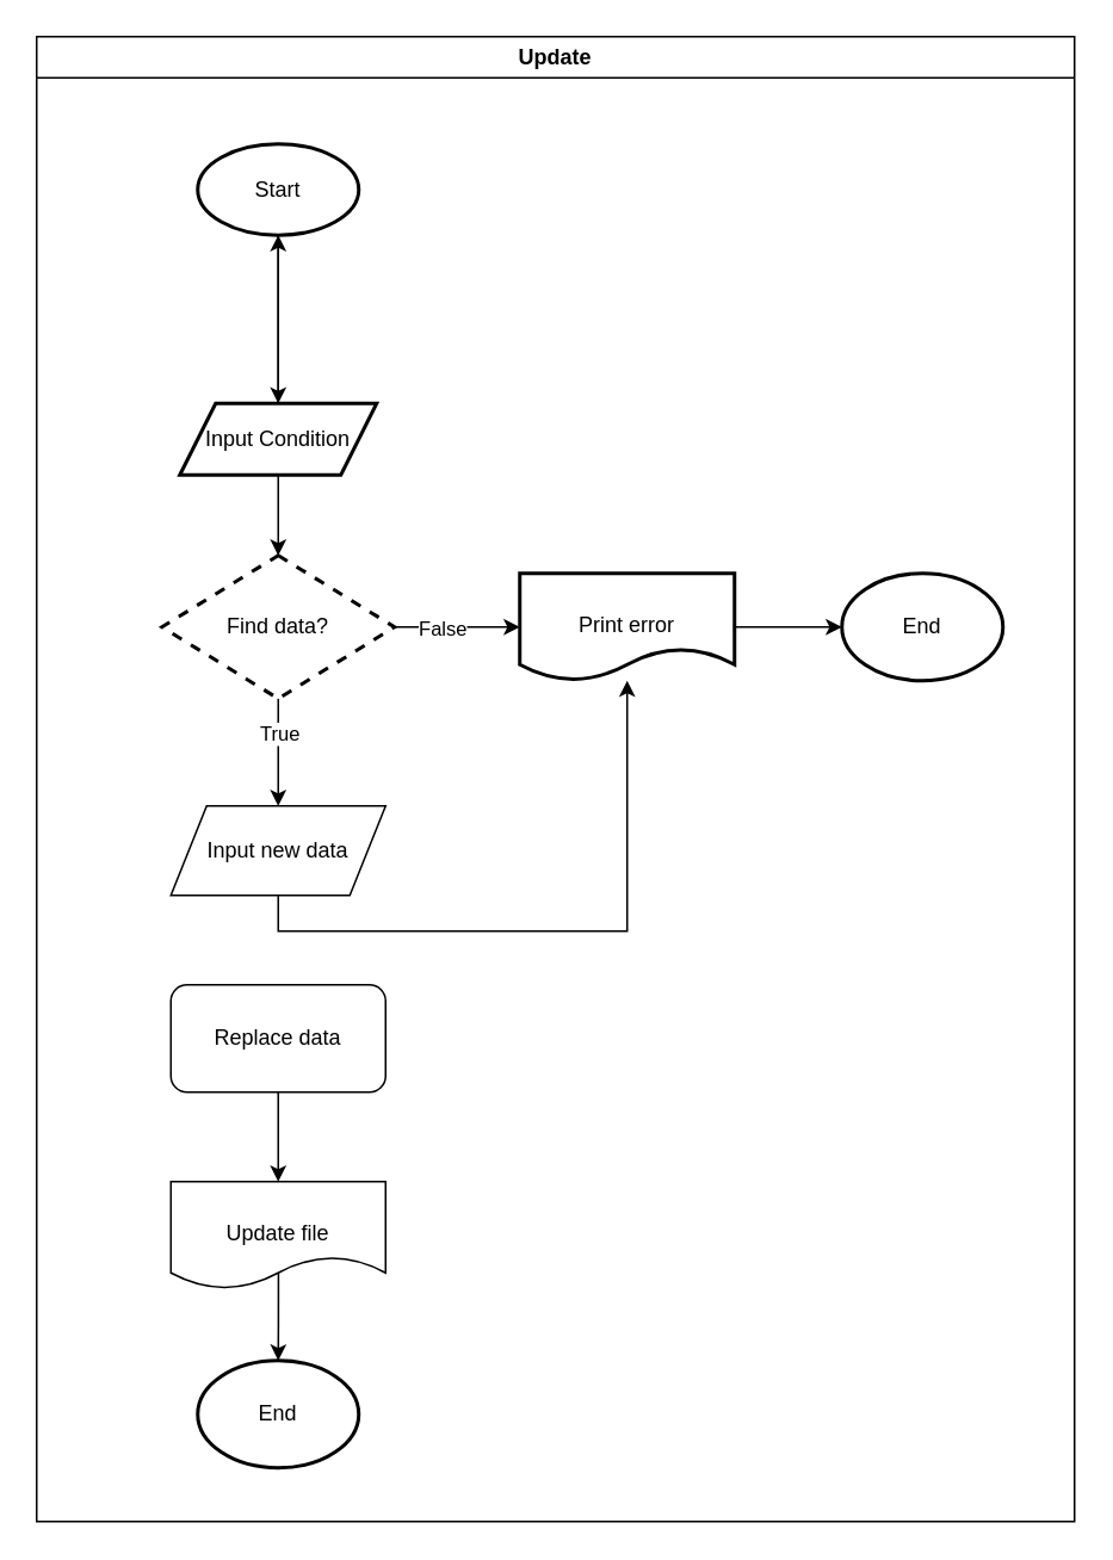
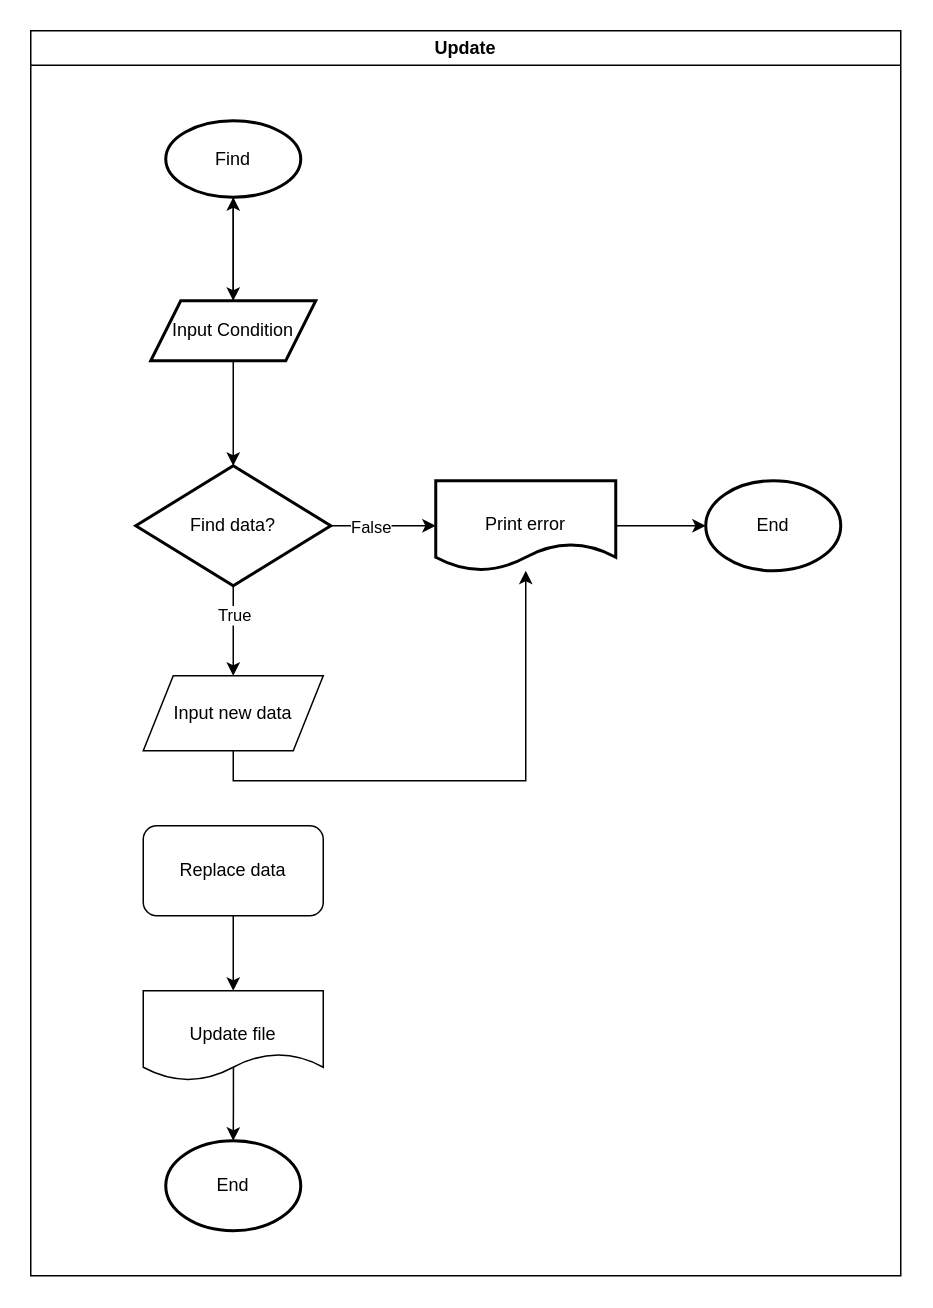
- <mxCell id="4" value="Start" style="strokeWidth=2;html=1;shape=mxgraph.flowchart.start_2;whiteSpace=wrap;" parent="2" vertex="1"><mxGeometry x="90" y="60" width="90" height="51" as="geometry" /></mxCell>
+ <mxCell id="4" value="Find" style="strokeWidth=2;html=1;shape=mxgraph.flowchart.start_2;whiteSpace=wrap;" parent="2" vertex="1"><mxGeometry x="90" y="60" width="90" height="51" as="geometry" /></mxCell>
- <mxCell id="7" value="Input Condition" style="shape=parallelogram;perimeter=parallelogramPerimeter;whiteSpace=wrap;html=1;fixedSize=1;strokeWidth=2;" parent="2" vertex="1"><mxGeometry x="80" y="205" width="110" height="40" as="geometry" /></mxCell>
+ <mxCell id="7" value="Input Condition" style="shape=parallelogram;perimeter=parallelogramPerimeter;whiteSpace=wrap;html=1;fixedSize=1;strokeWidth=2;" parent="2" vertex="1"><mxGeometry x="80" y="180" width="110" height="40" as="geometry" /></mxCell>
- <mxCell id="12" value="Find data?" style="rhombus;whiteSpace=wrap;html=1;strokeWidth=2;dashed=1;" parent="2" vertex="1"><mxGeometry x="70" y="290" width="130" height="80" as="geometry" /></mxCell>
+ <mxCell id="12" value="Find data?" style="rhombus;whiteSpace=wrap;html=1;strokeWidth=2;" parent="2" vertex="1"><mxGeometry x="70" y="290" width="130" height="80" as="geometry" /></mxCell>
